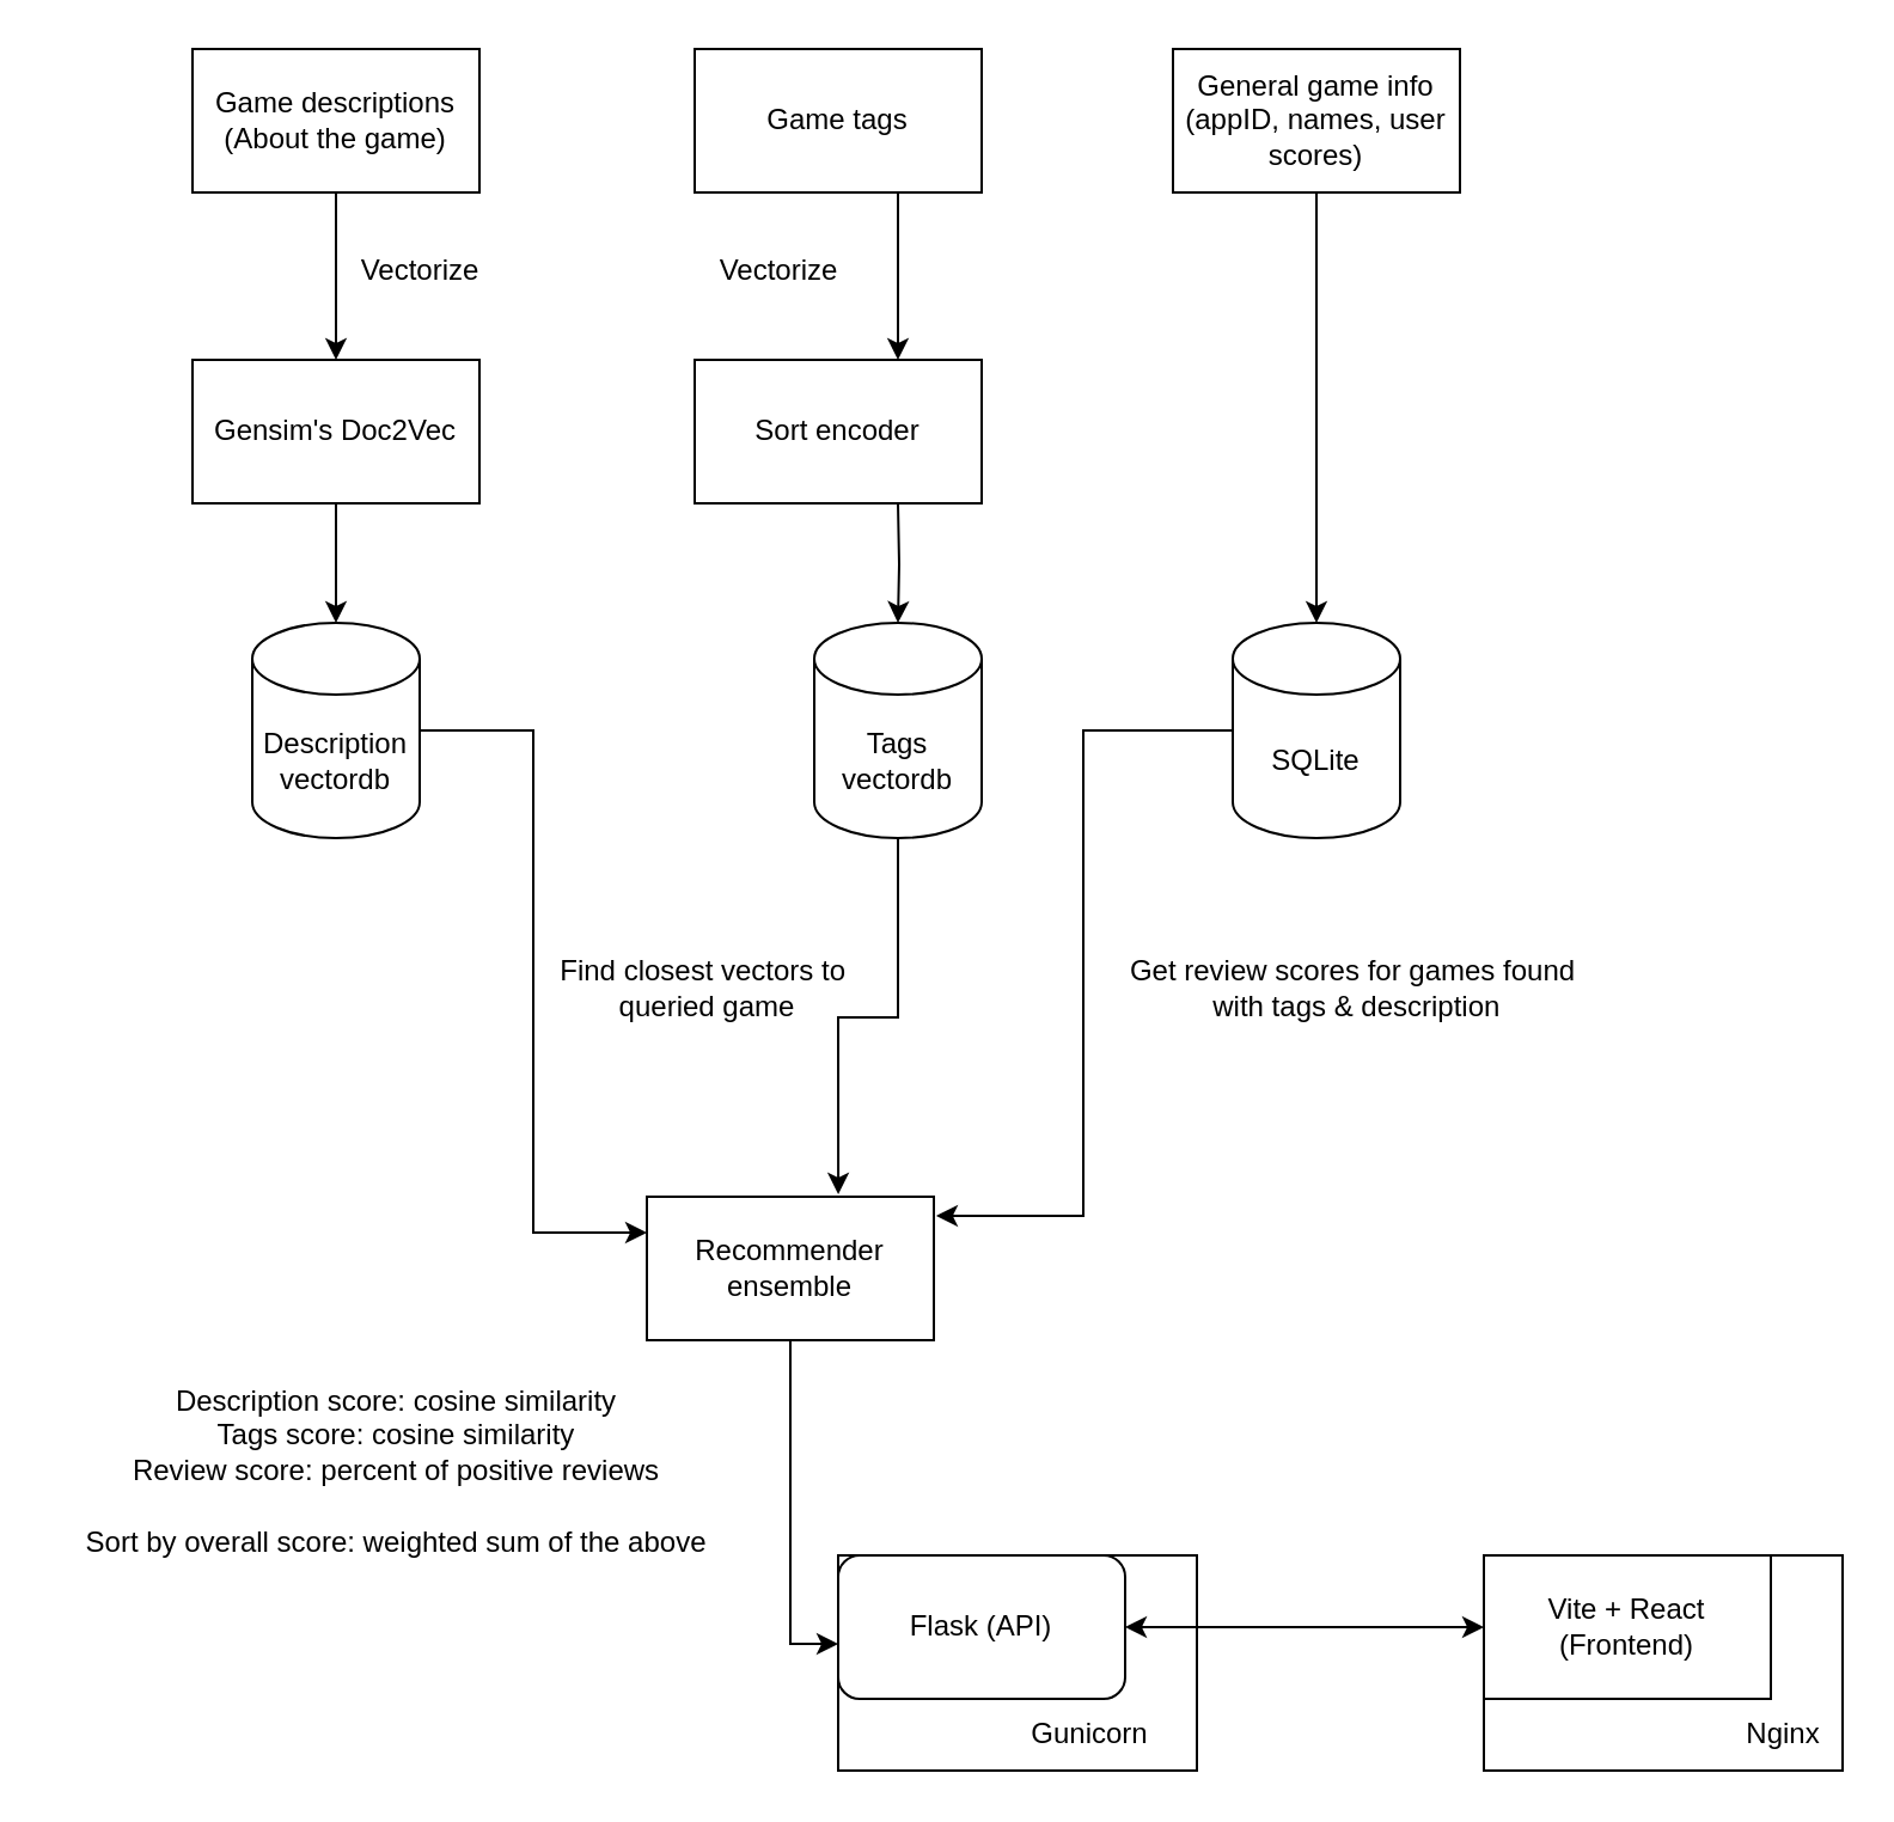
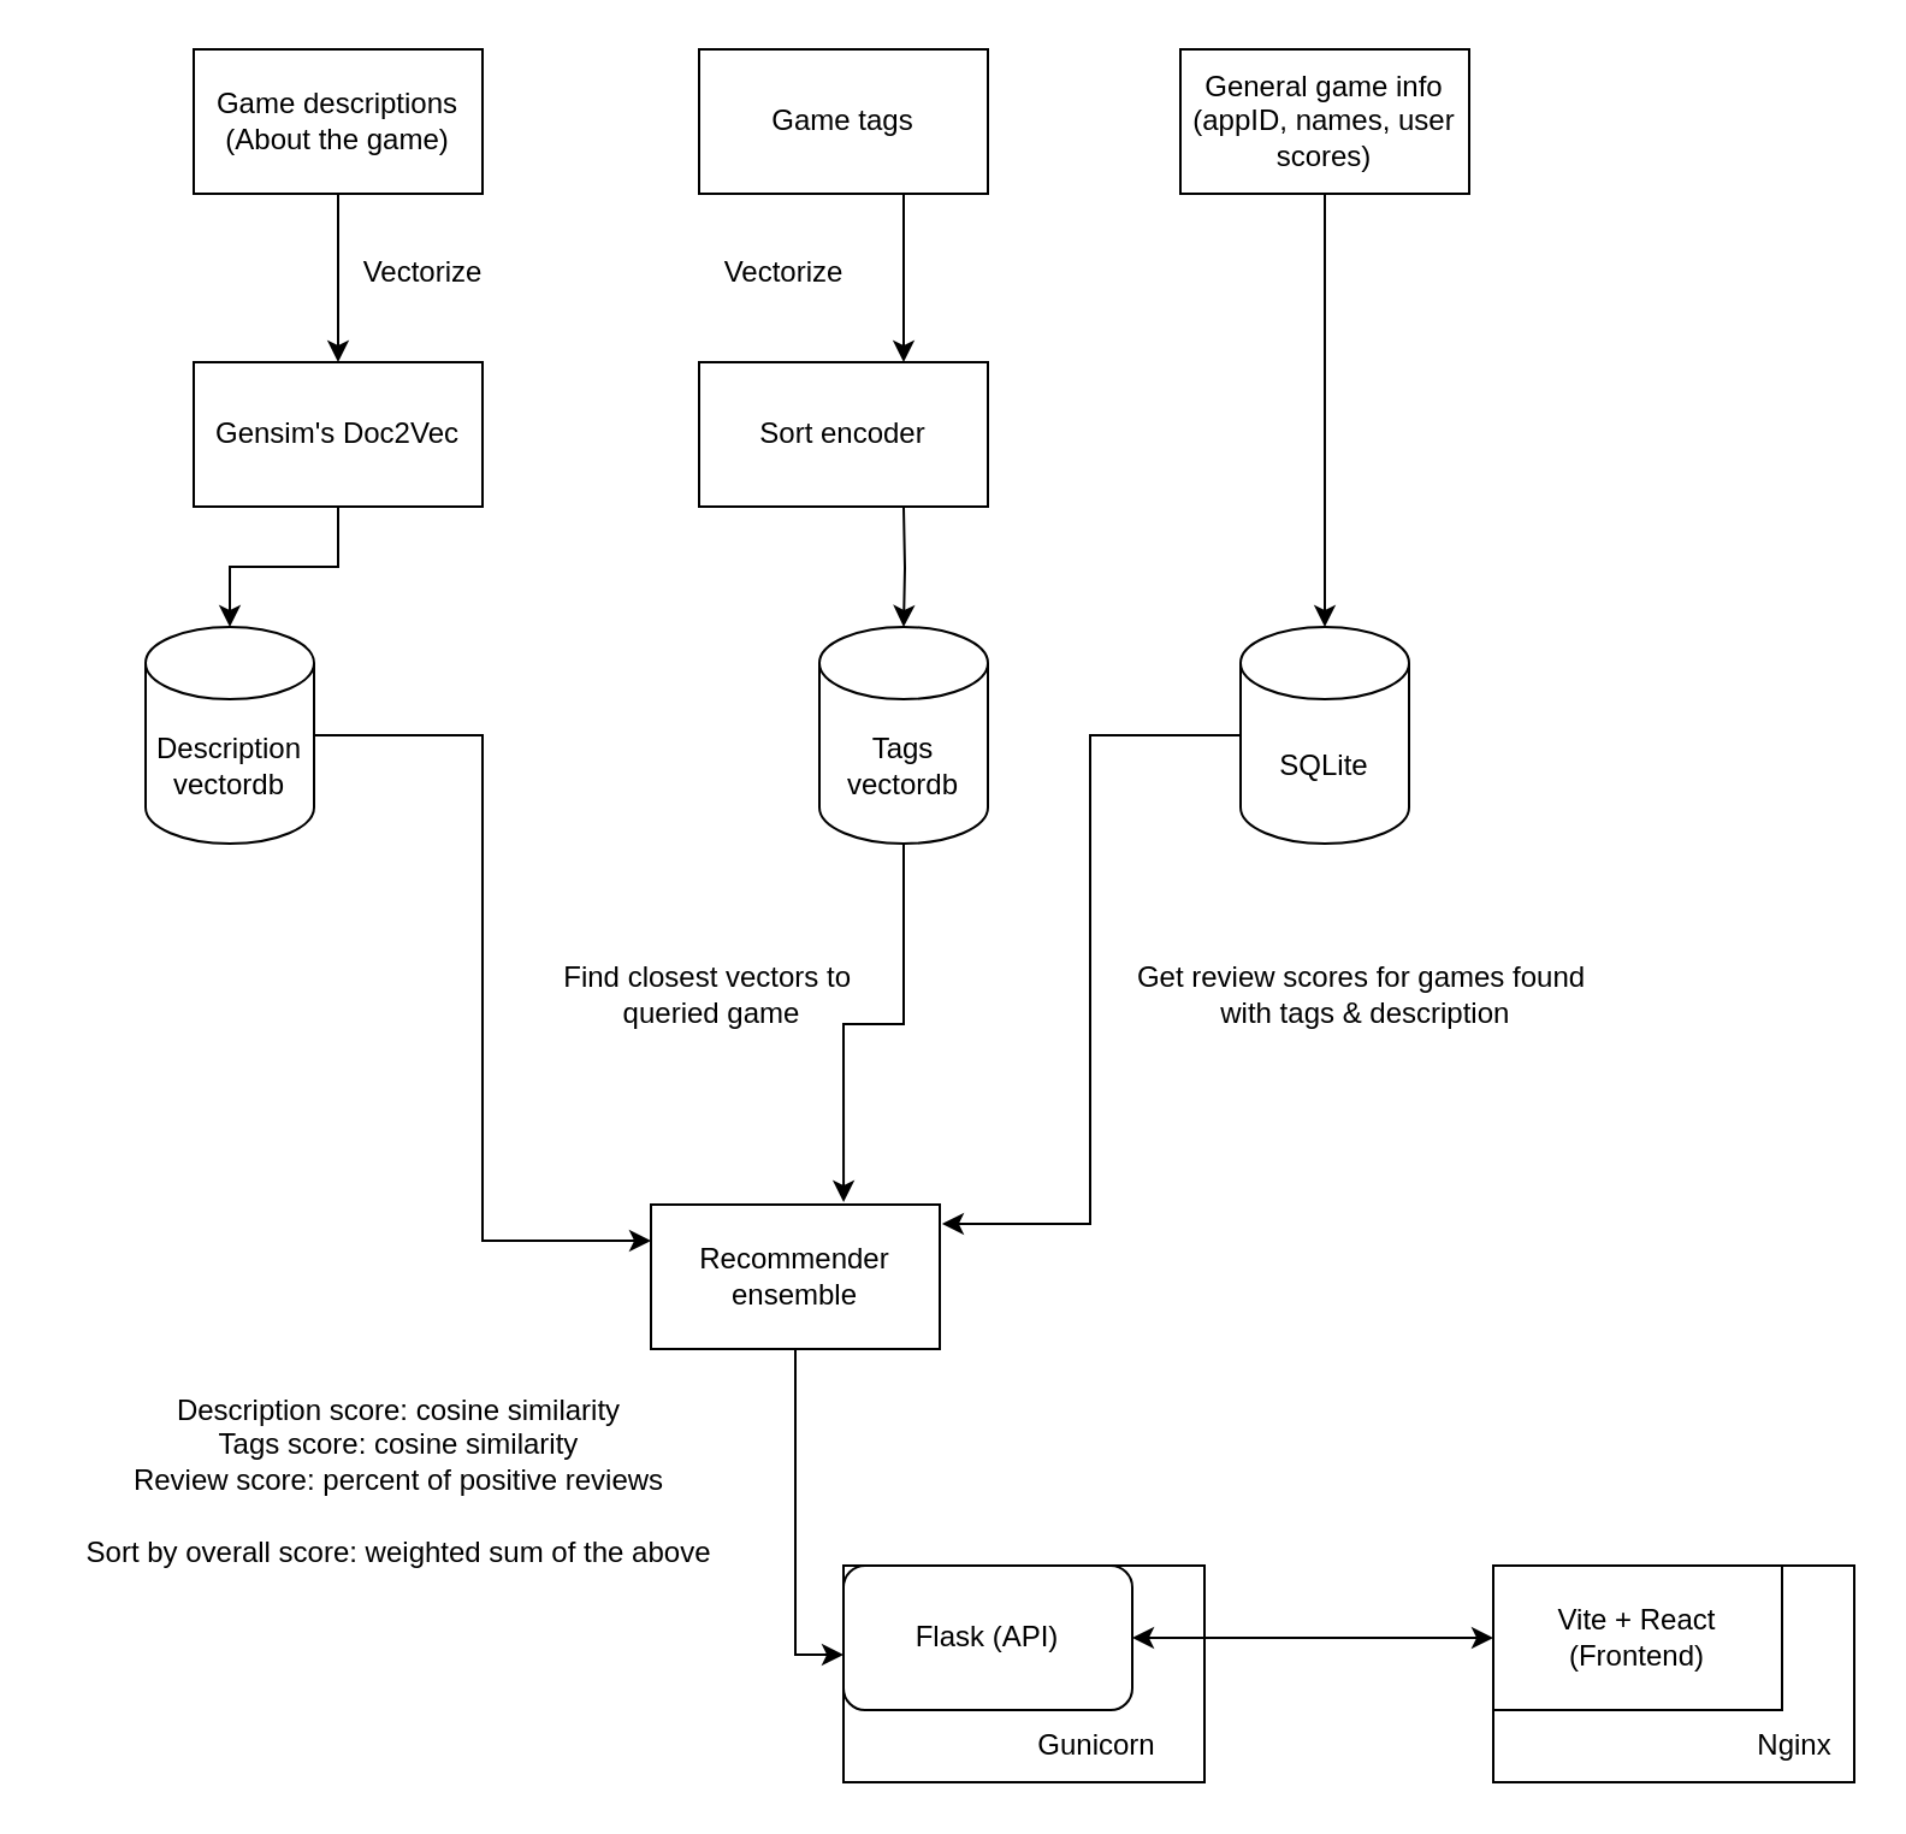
- <mxCell id="9" value="&lt;div&gt;Description&lt;/div&gt;&lt;div&gt;vectordb&lt;br&gt;&lt;/div&gt;" style="shape=cylinder3;whiteSpace=wrap;html=1;boundedLbl=1;backgroundOutline=1;size=15;" vertex="1" parent="1"><mxGeometry x="105" y="260" width="70" height="90" as="geometry" /></mxCell>
+ <mxCell id="9" value="&lt;div&gt;Description&lt;/div&gt;&lt;div&gt;vectordb&lt;br&gt;&lt;/div&gt;" style="shape=cylinder3;whiteSpace=wrap;html=1;boundedLbl=1;backgroundOutline=1;size=15;" vertex="1" parent="1"><mxGeometry x="60" y="260" width="70" height="90" as="geometry" /></mxCell>
